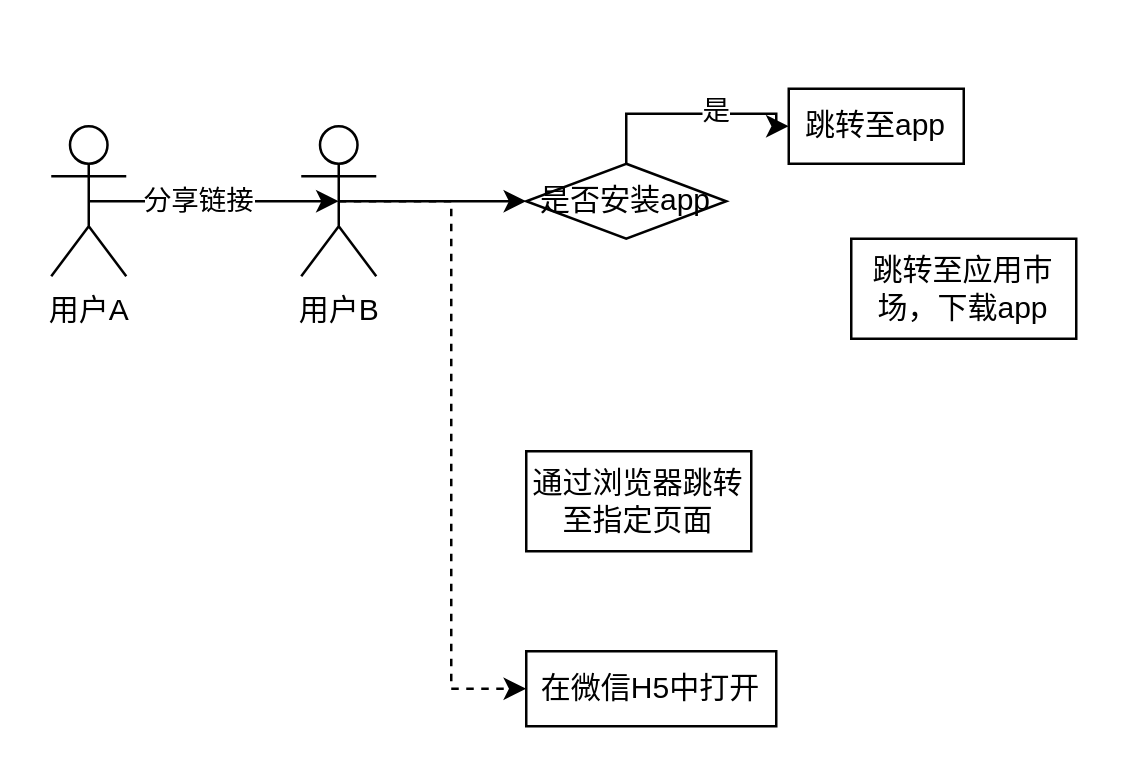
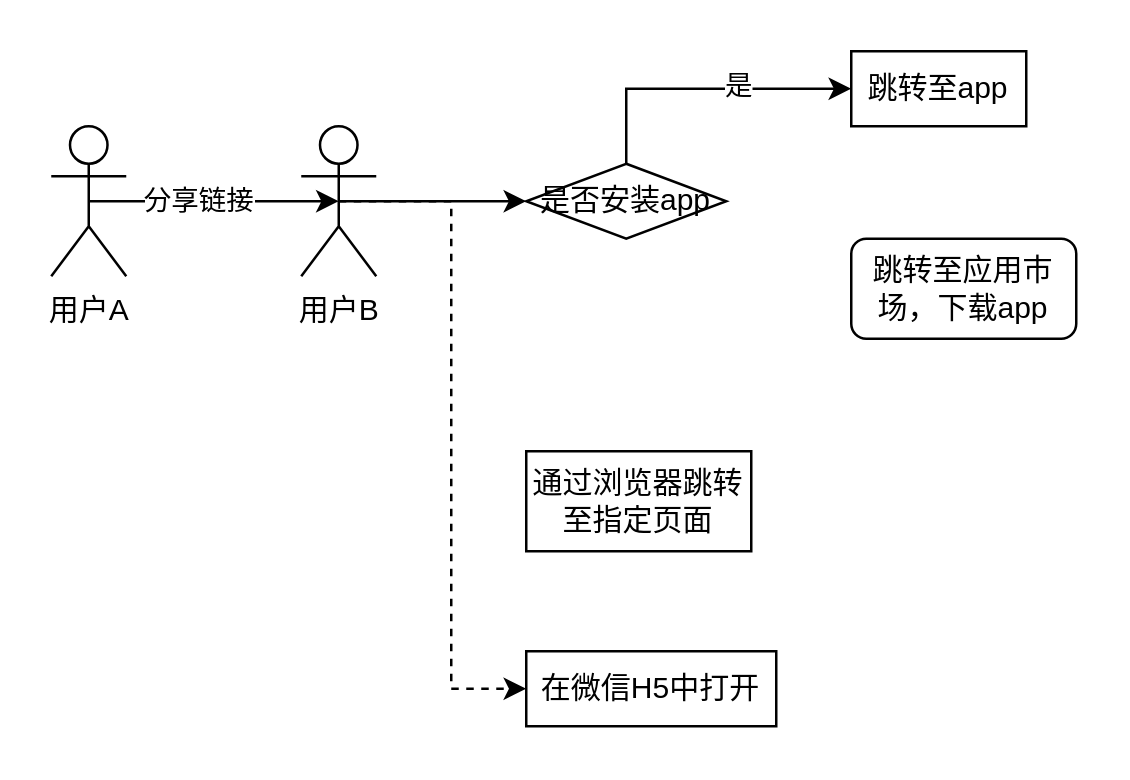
- <mxCell id="11" value="跳转至app" style="rounded=0;whiteSpace=wrap;html=1;" vertex="1" parent="1"><mxGeometry x="315" y="35" width="70" height="30" as="geometry" /></mxCell>
+ <mxCell id="11" value="跳转至app" style="rounded=0;whiteSpace=wrap;html=1;" vertex="1" parent="1"><mxGeometry x="340" y="20" width="70" height="30" as="geometry" /></mxCell>
- <mxCell id="12" value="跳转至应用市场，下载app" style="rounded=0;whiteSpace=wrap;html=1;" vertex="1" parent="1"><mxGeometry x="340" y="95" width="90" height="40" as="geometry" /></mxCell>
+ <mxCell id="12" value="跳转至应用市场，下载app" style="whiteSpace=wrap;html=1;rounded=1;" vertex="1" parent="1"><mxGeometry x="340" y="95" width="90" height="40" as="geometry" /></mxCell>
